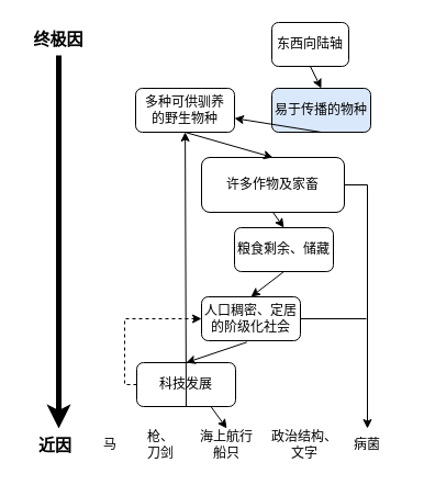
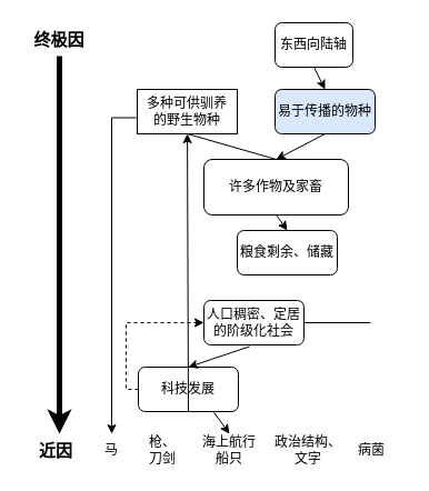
- <mxCell id="2" value="多种可供驯养&lt;br&gt;的野生物种" style="rounded=1;whiteSpace=wrap;html=1;fontSize=12;glass=0;strokeWidth=1;shadow=0;" parent="1" vertex="1"><mxGeometry x="123" y="80" width="90" height="40" as="geometry" /></mxCell>
+ <mxCell id="2" value="多种可供驯养&lt;br&gt;的野生物种" style="whiteSpace=wrap;html=1;fontSize=12;glass=0;strokeWidth=1;shadow=0;rounded=0;" parent="1" vertex="1"><mxGeometry x="123" y="80" width="90" height="40" as="geometry" /></mxCell>
- <mxCell id="10" value="" style="endArrow=classic;html=1;rounded=0;exitX=0.5;exitY=1;exitDx=0;exitDy=0;" edge="1" parent="1" source="3" target="2"><mxGeometry width="50" height="50" relative="1" as="geometry"><mxPoint x="302" y="70" as="sourcePoint" /><mxPoint x="233" y="140" as="targetPoint" /></mxGeometry></mxCell>
+ <mxCell id="10" value="" style="endArrow=classic;html=1;rounded=0;exitX=0.5;exitY=1;exitDx=0;exitDy=0;entryX=0.5;entryY=0;entryDx=0;entryDy=0;" edge="1" parent="1" source="3" target="4"><mxGeometry width="50" height="50" relative="1" as="geometry"><mxPoint x="302" y="70" as="sourcePoint" /><mxPoint x="233" y="140" as="targetPoint" /></mxGeometry></mxCell>
- <mxCell id="11" value="" style="endArrow=classic;html=1;rounded=0;exitX=0.5;exitY=1;exitDx=0;exitDy=0;entryX=0.5;entryY=0;entryDx=0;entryDy=0;" edge="1" parent="1" source="2" target="4"><mxGeometry width="50" height="50" relative="1" as="geometry"><mxPoint x="312" y="80" as="sourcePoint" /><mxPoint x="223" y="140" as="targetPoint" /></mxGeometry></mxCell>
+ <mxCell id="11" value="" style="endArrow=none;html=1;rounded=0;exitX=0.5;exitY=1;exitDx=0;exitDy=0;entryX=0.5;entryY=0;entryDx=0;entryDy=0;" edge="1" parent="1" source="2" target="4"><mxGeometry width="50" height="50" relative="1" as="geometry"><mxPoint x="312" y="80" as="sourcePoint" /><mxPoint x="223" y="140" as="targetPoint" /></mxGeometry></mxCell>
+ <mxCell id="20" value="" style="edgeStyle=segmentEdgeStyle;endArrow=classic;html=1;rounded=0;exitX=-0.007;exitY=0.638;exitDx=0;exitDy=0;exitPerimeter=0;entryX=0.5;entryY=0;entryDx=0;entryDy=0;" edge="1" parent="1" source="2" target="15"><mxGeometry width="50" height="50" relative="1" as="geometry"><mxPoint x="43" y="246.97" as="sourcePoint" /><mxPoint x="93" y="196.97" as="targetPoint" /></mxGeometry></mxCell>
- <mxCell id="13" value="" style="endArrow=classic;html=1;rounded=0;exitX=0.5;exitY=1;exitDx=0;exitDy=0;entryX=0.5;entryY=0;entryDx=0;entryDy=0;" edge="1" parent="1" source="5" target="6"><mxGeometry width="50" height="50" relative="1" as="geometry"><mxPoint x="332" y="100" as="sourcePoint" /><mxPoint x="332" y="120" as="targetPoint" /></mxGeometry></mxCell>
- <mxCell id="23" value="" style="edgeStyle=segmentEdgeStyle;endArrow=classic;html=1;rounded=0;exitX=1;exitY=0.5;exitDx=0;exitDy=0;entryX=0.5;entryY=0;entryDx=0;entryDy=0;" edge="1" parent="1" source="4" target="19"><mxGeometry width="50" height="50" relative="1" as="geometry"><mxPoint x="213" y="240" as="sourcePoint" /><mxPoint x="263" y="190" as="targetPoint" /></mxGeometry></mxCell>
